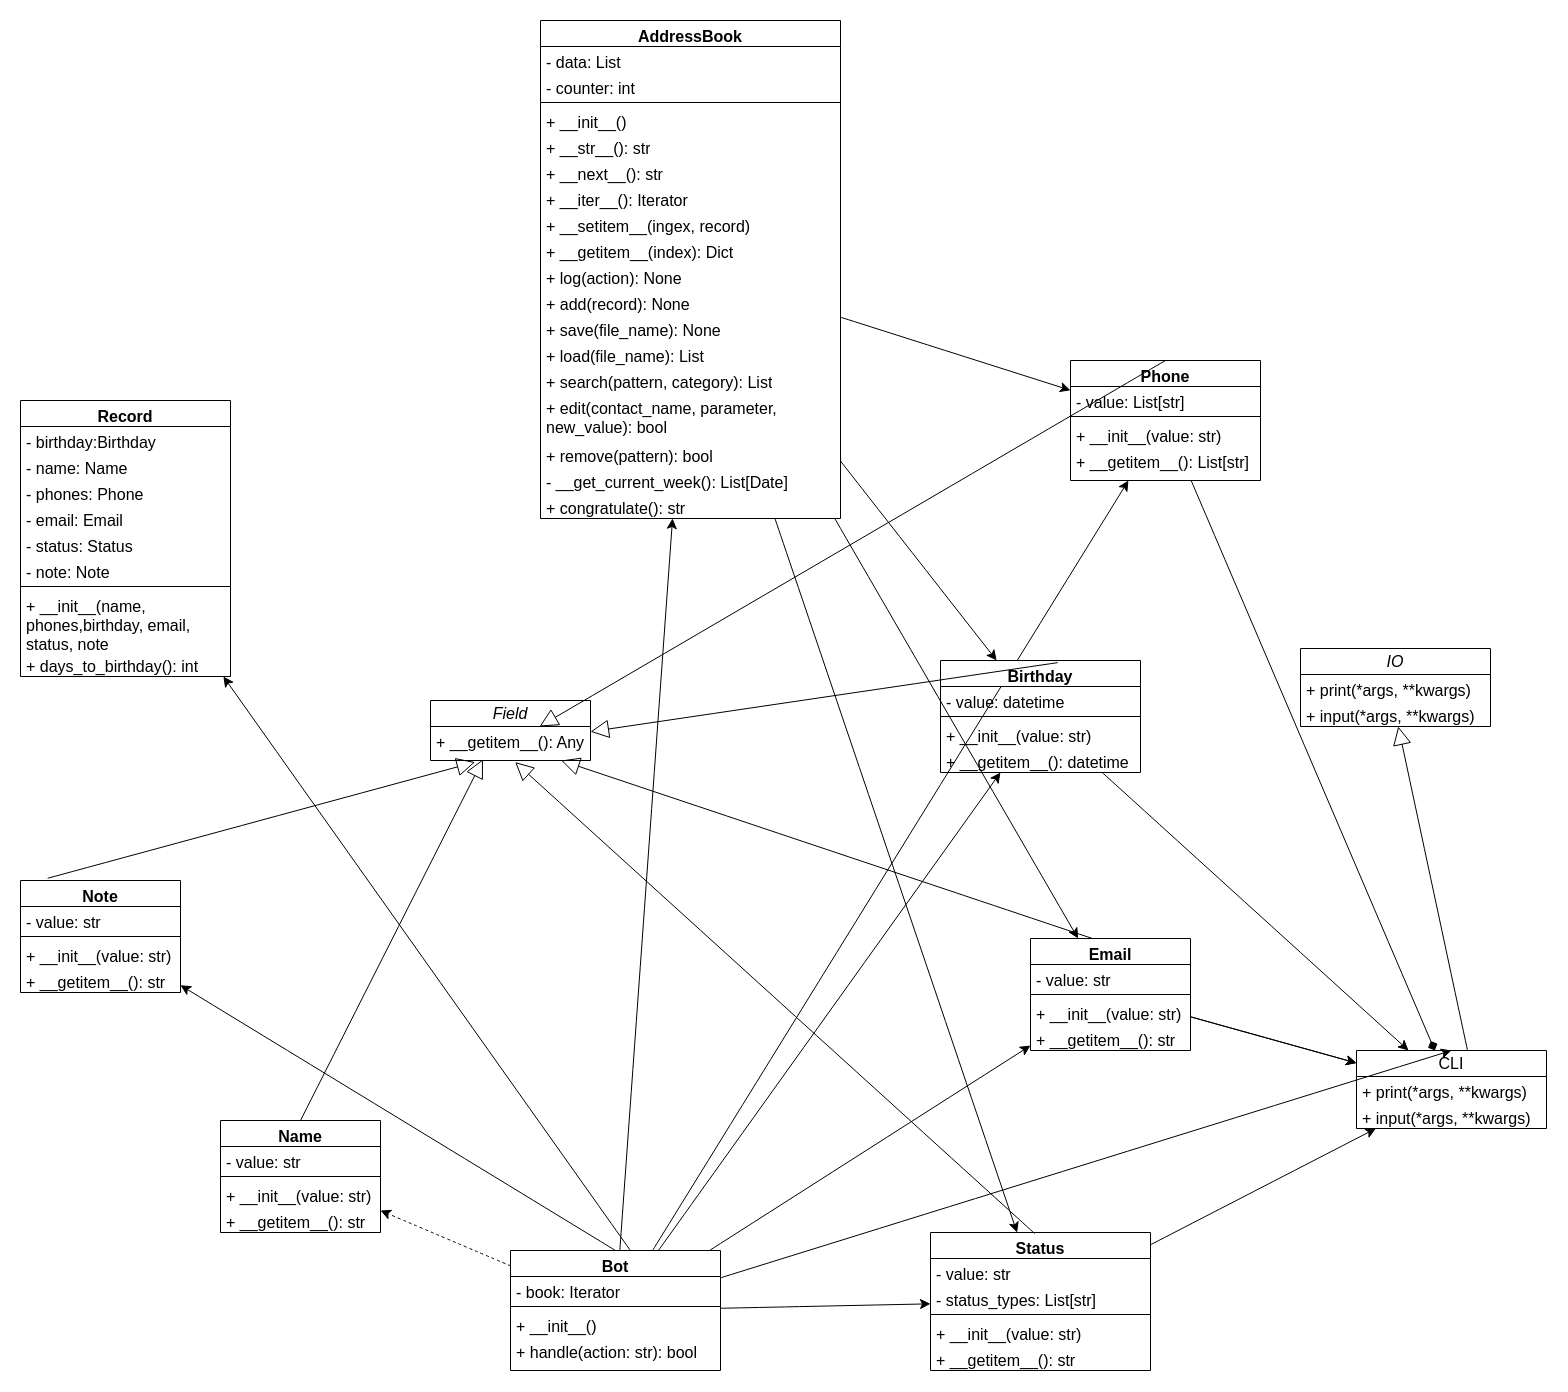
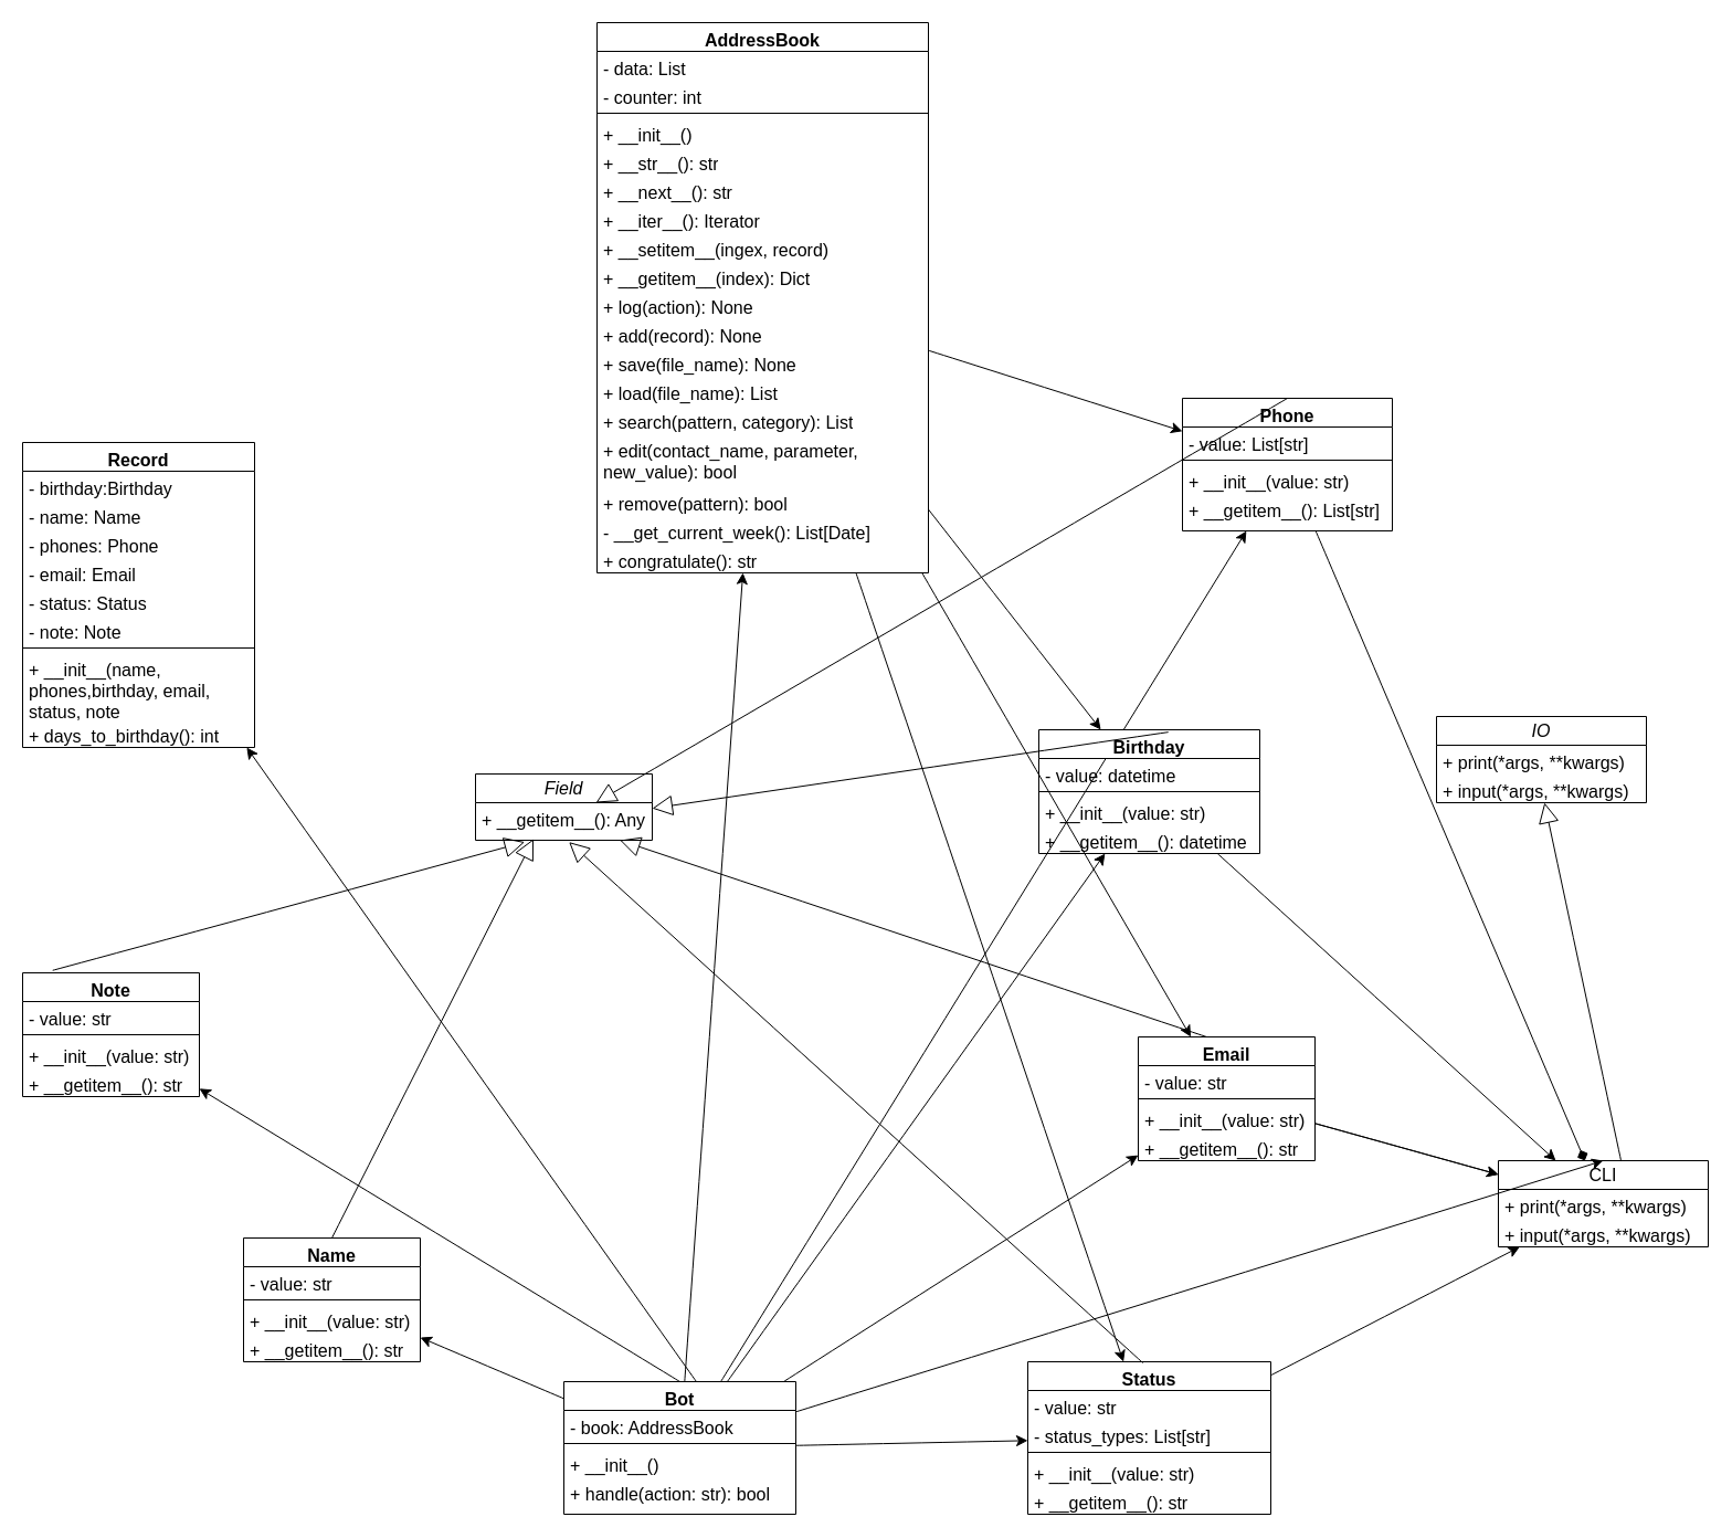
- <mxCell id="29" style="edgeStyle=none;curved=1;rounded=0;orthogonalLoop=1;jettySize=auto;html=1;fontSize=12;startSize=8;endSize=8;dashed=1;" edge="1" parent="1" source="34" target="82"><mxGeometry relative="1" as="geometry" /></mxCell>
+ <mxCell id="29" style="edgeStyle=none;curved=1;rounded=0;orthogonalLoop=1;jettySize=auto;html=1;fontSize=12;startSize=8;endSize=8;" edge="1" parent="1" source="34" target="82"><mxGeometry relative="1" as="geometry" /></mxCell>
- <mxCell id="35" value="- book: Iterator" style="text;strokeColor=none;fillColor=none;align=left;verticalAlign=top;spacingLeft=4;spacingRight=4;overflow=hidden;rotatable=0;points=[[0,0.5],[1,0.5]];portConstraint=eastwest;whiteSpace=wrap;html=1;fontSize=16;" vertex="1" parent="34"><mxGeometry y="26" width="210" height="26" as="geometry" /></mxCell>
+ <mxCell id="35" value="- book: AddressBook" style="text;strokeColor=none;fillColor=none;align=left;verticalAlign=top;spacingLeft=4;spacingRight=4;overflow=hidden;rotatable=0;points=[[0,0.5],[1,0.5]];portConstraint=eastwest;whiteSpace=wrap;html=1;fontSize=16;" vertex="1" parent="34"><mxGeometry y="26" width="210" height="26" as="geometry" /></mxCell>
